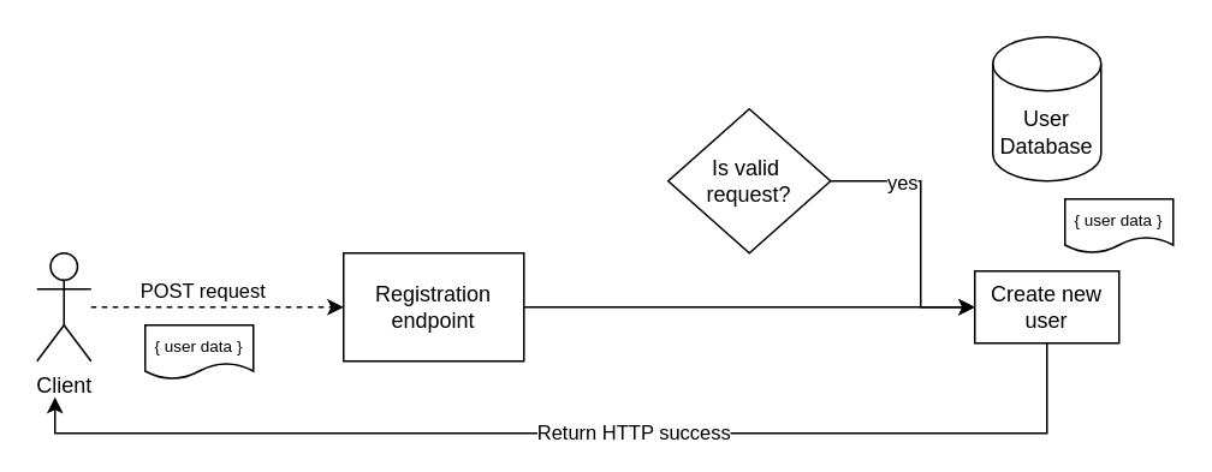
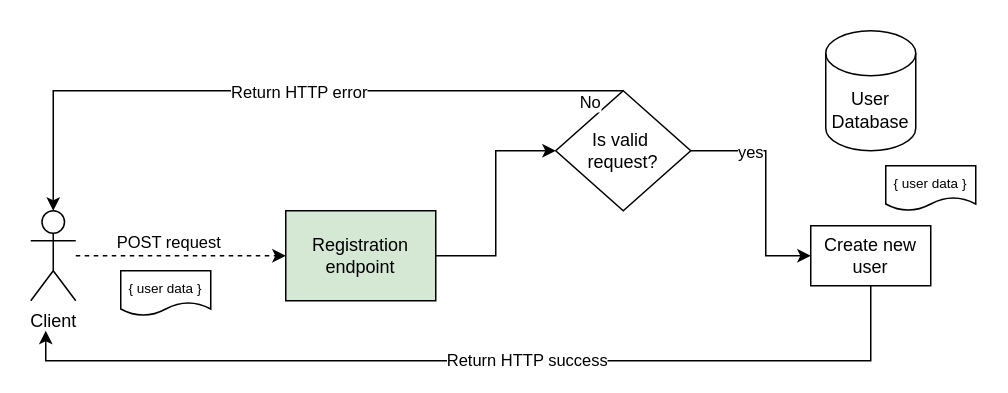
+ <mxCell id="9" style="edgeStyle=orthogonalEdgeStyle;rounded=0;orthogonalLoop=1;jettySize=auto;html=1;entryX=0.5;entryY=0;entryDx=0;entryDy=0;entryPerimeter=0;exitX=0.5;exitY=0;exitDx=0;exitDy=0;" edge="1" parent="1" source="8" target="7"><mxGeometry relative="1" as="geometry"><Array as="points"><mxPoint x="415" y="60" /><mxPoint x="35" y="60" /></Array></mxGeometry></mxCell>
+ <mxCell id="10" value="Return HTTP error" style="edgeLabel;html=1;align=center;verticalAlign=middle;resizable=0;points=[];" vertex="1" connectable="0" parent="9"><mxGeometry x="0.006" y="-1" relative="1" as="geometry"><mxPoint x="14" y="1" as="offset" /></mxGeometry></mxCell>
+ <mxCell id="11" value="No" style="edgeLabel;html=1;align=center;verticalAlign=middle;resizable=0;points=[];" vertex="1" connectable="0" parent="9"><mxGeometry x="-0.898" y="-1" relative="1" as="geometry"><mxPoint y="8" as="offset" /></mxGeometry></mxCell>
- <mxCell id="3" value="Registration endpoint" style="rounded=0;whiteSpace=wrap;html=1;" vertex="1" parent="1"><mxGeometry x="190" y="140" width="100" height="60" as="geometry" /></mxCell>
+ <mxCell id="3" value="Registration endpoint" style="rounded=0;whiteSpace=wrap;html=1;fillColor=#d5e8d4;" vertex="1" parent="1"><mxGeometry x="190" y="140" width="100" height="60" as="geometry" /></mxCell>
- <mxCell id="2" style="edgeStyle=orthogonalEdgeStyle;rounded=0;orthogonalLoop=1;jettySize=auto;html=1;" edge="1" parent="1" source="3" target="17"><mxGeometry relative="1" as="geometry" /></mxCell>
+ <mxCell id="2" style="edgeStyle=orthogonalEdgeStyle;rounded=0;orthogonalLoop=1;jettySize=auto;html=1;entryX=0;entryY=0.5;entryDx=0;entryDy=0;" edge="1" parent="1" source="3" target="8"><mxGeometry relative="1" as="geometry" /></mxCell>
